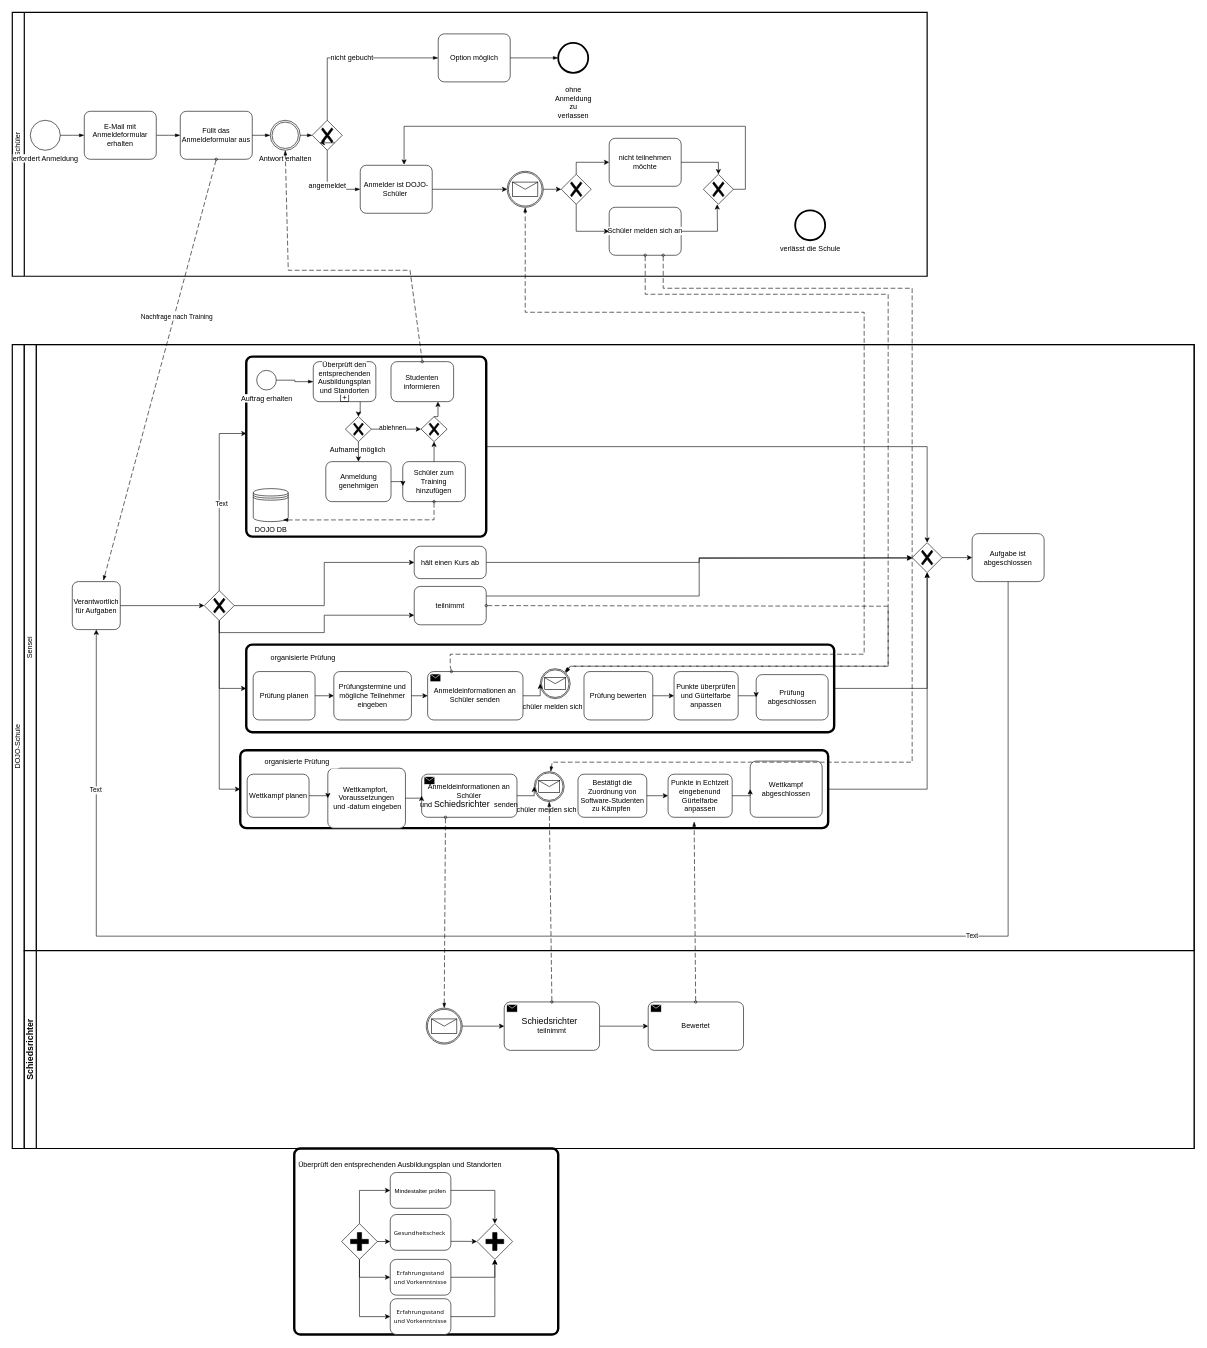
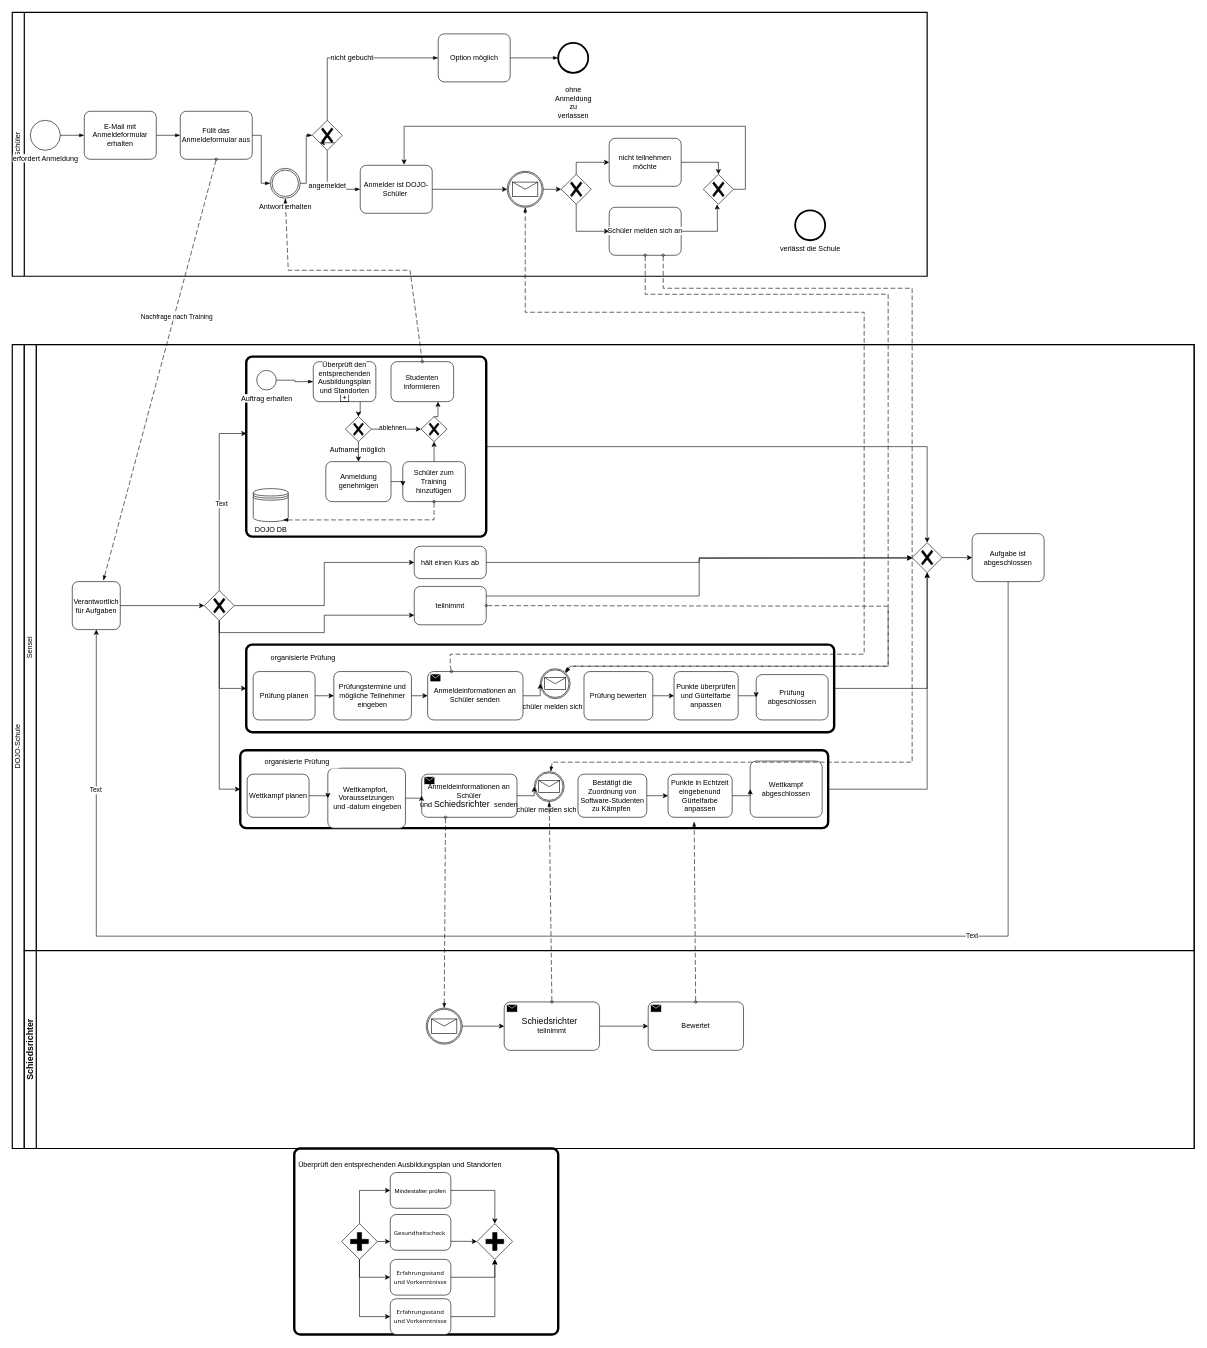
- <mxCell id="6" value="Antwort erhalten" style="points=[[0.145,0.145,0],[0.5,0,0],[0.855,0.145,0],[1,0.5,0],[0.855,0.855,0],[0.5,1,0],[0.145,0.855,0],[0,0.5,0]];shape=mxgraph.bpmn.event;html=1;verticalLabelPosition=bottom;labelBackgroundColor=#ffffff;verticalAlign=top;align=center;perimeter=ellipsePerimeter;outlineConnect=0;aspect=fixed;outline=throwing;symbol=general;" parent="2" vertex="1"><mxGeometry x="430" y="180" width="50" height="50" as="geometry" /></mxCell>
+ <mxCell id="6" value="Antwort erhalten" style="points=[[0.145,0.145,0],[0.5,0,0],[0.855,0.145,0],[1,0.5,0],[0.855,0.855,0],[0.5,1,0],[0.145,0.855,0],[0,0.5,0]];shape=mxgraph.bpmn.event;html=1;verticalLabelPosition=bottom;labelBackgroundColor=#ffffff;verticalAlign=top;align=center;perimeter=ellipsePerimeter;outlineConnect=0;aspect=fixed;outline=throwing;symbol=general;" parent="2" vertex="1"><mxGeometry x="430" y="260" width="50" height="50" as="geometry" /></mxCell>
